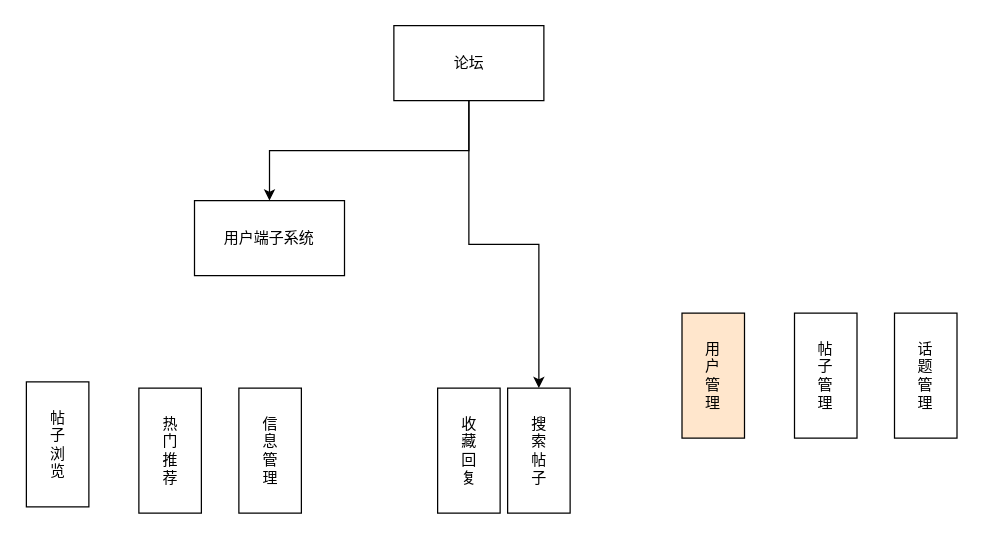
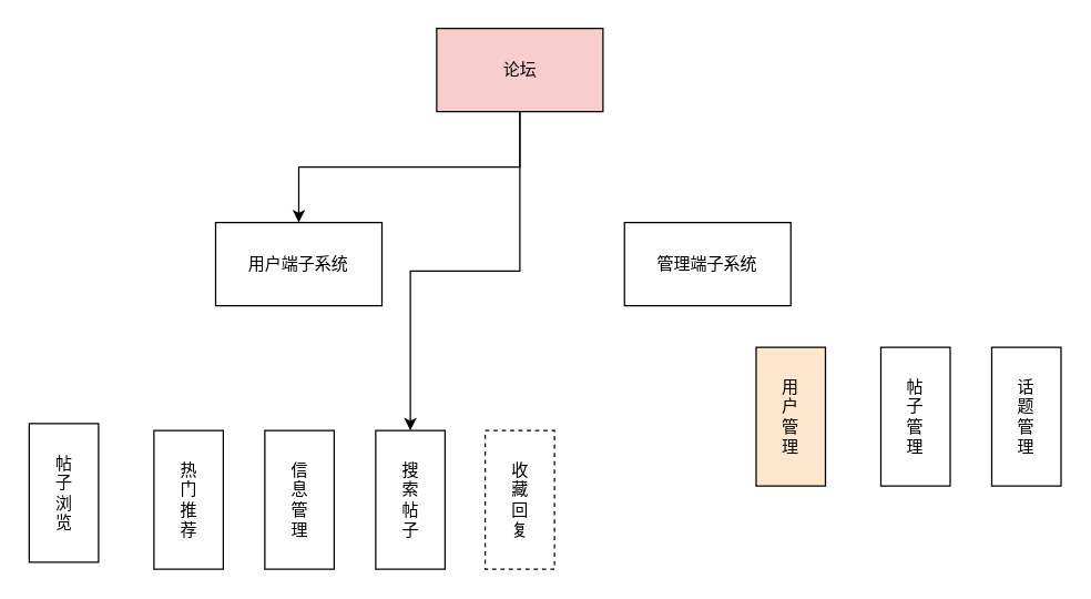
- <mxCell id="4" value="论坛" style="rounded=0;whiteSpace=wrap;html=1;" vertex="1" parent="1"><mxGeometry x="314.5" y="20" width="120" height="60" as="geometry" /></mxCell>
+ <mxCell id="4" value="论坛" style="rounded=0;whiteSpace=wrap;html=1;fillColor=#f8cecc;" vertex="1" parent="1"><mxGeometry x="314.5" y="20" width="120" height="60" as="geometry" /></mxCell>
+ <mxCell id="6" value="管理端子系统" style="rounded=0;whiteSpace=wrap;html=1;" vertex="1" parent="1"><mxGeometry x="450" y="160" width="120" height="60" as="geometry" /></mxCell>
- <mxCell id="9" value="收&lt;br&gt;藏&lt;br&gt;回&lt;br&gt;复" style="rounded=0;whiteSpace=wrap;html=1;" vertex="1" parent="1"><mxGeometry x="349.5" y="310" width="50" height="100" as="geometry" /></mxCell>
+ <mxCell id="9" value="收&lt;br&gt;藏&lt;br&gt;回&lt;br&gt;复" style="rounded=0;whiteSpace=wrap;html=1;dashed=1;" vertex="1" parent="1"><mxGeometry x="349.5" y="310" width="50" height="100" as="geometry" /></mxCell>
- <mxCell id="8" value="搜&lt;br&gt;索&lt;br&gt;帖&lt;br&gt;子" style="rounded=0;whiteSpace=wrap;html=1;" vertex="1" parent="1"><mxGeometry x="405.5" y="310" width="50" height="100" as="geometry" /></mxCell>
+ <mxCell id="8" value="搜&lt;br&gt;索&lt;br&gt;帖&lt;br&gt;子" style="rounded=0;whiteSpace=wrap;html=1;" vertex="1" parent="1"><mxGeometry x="270.5" y="310" width="50" height="100" as="geometry" /></mxCell>
